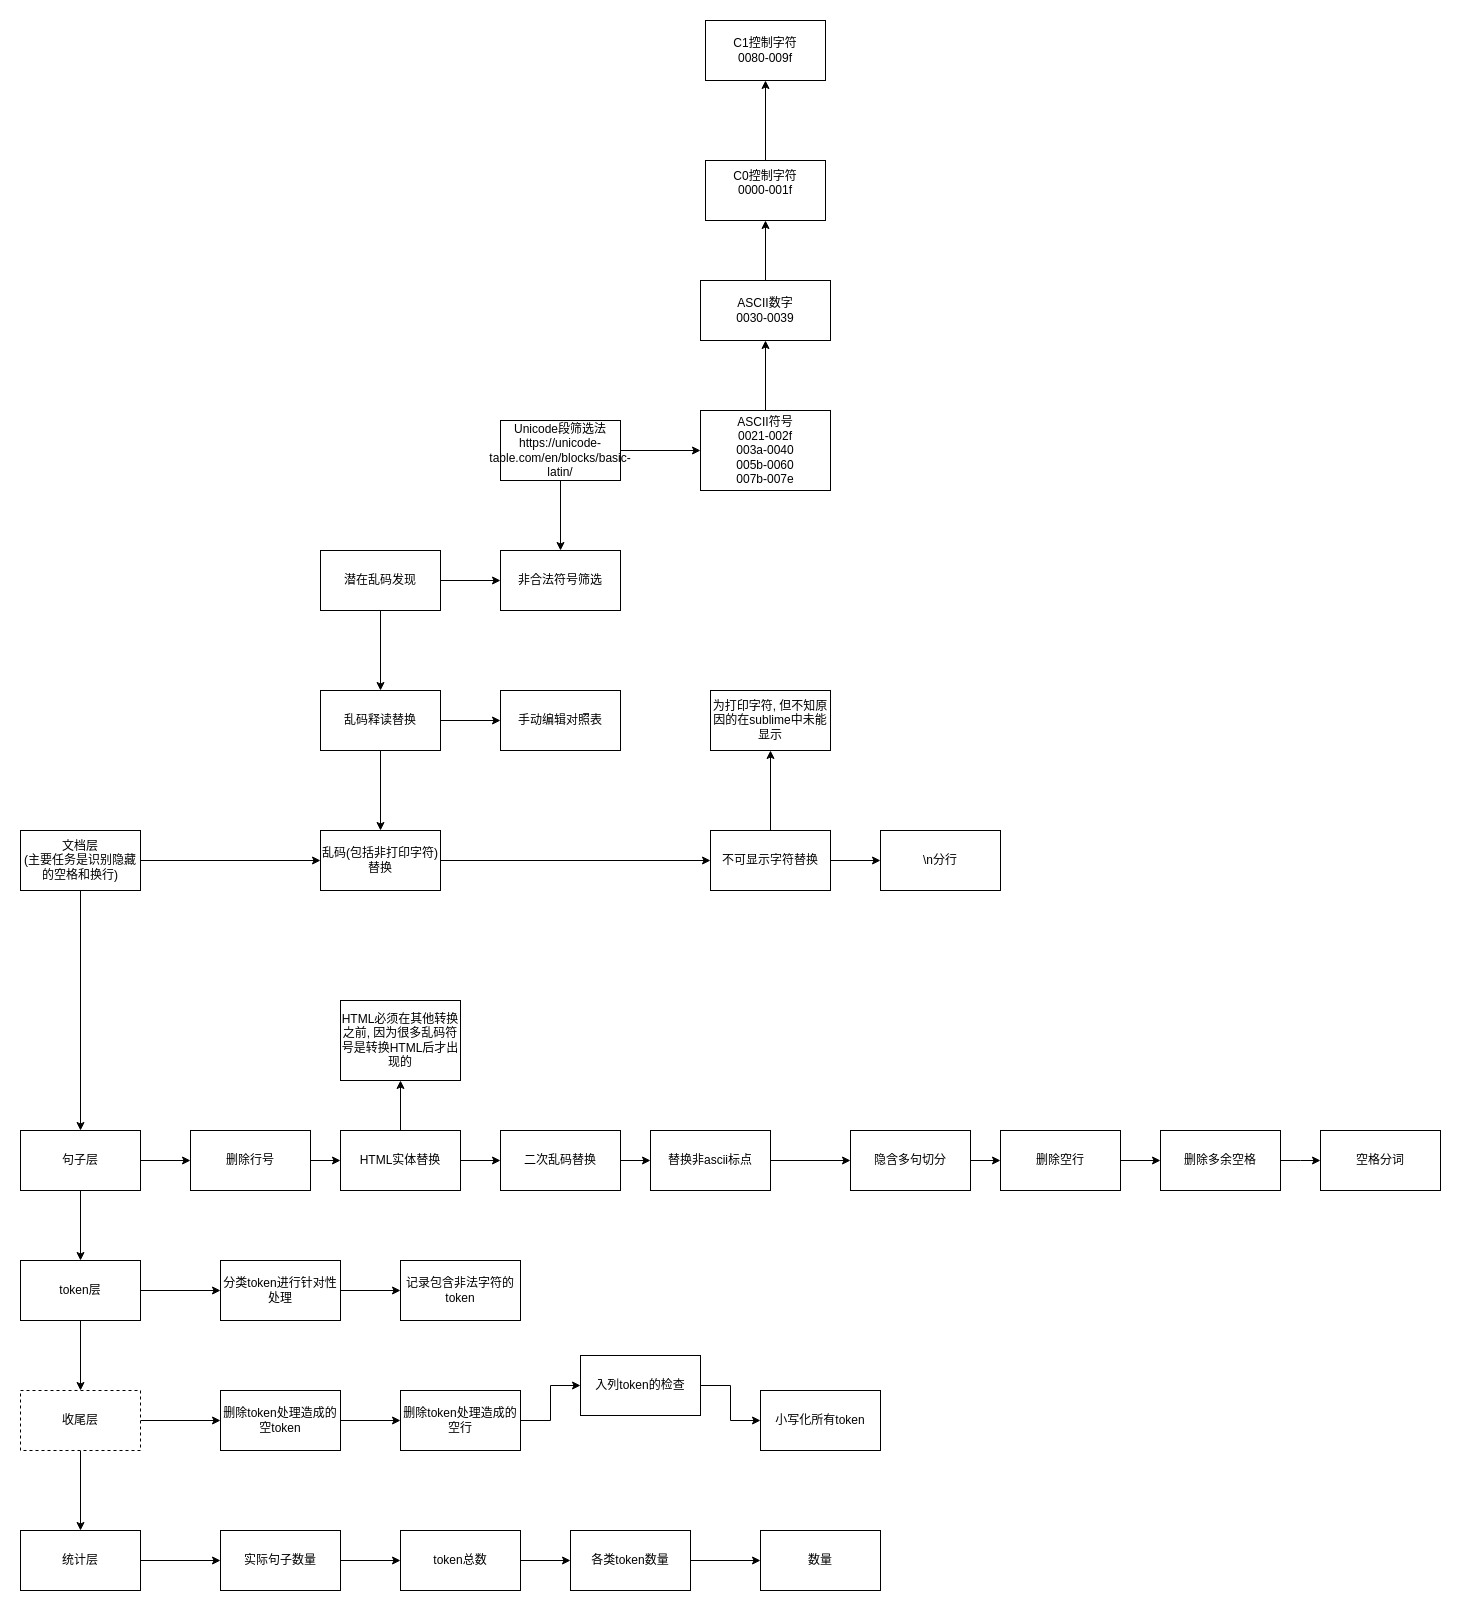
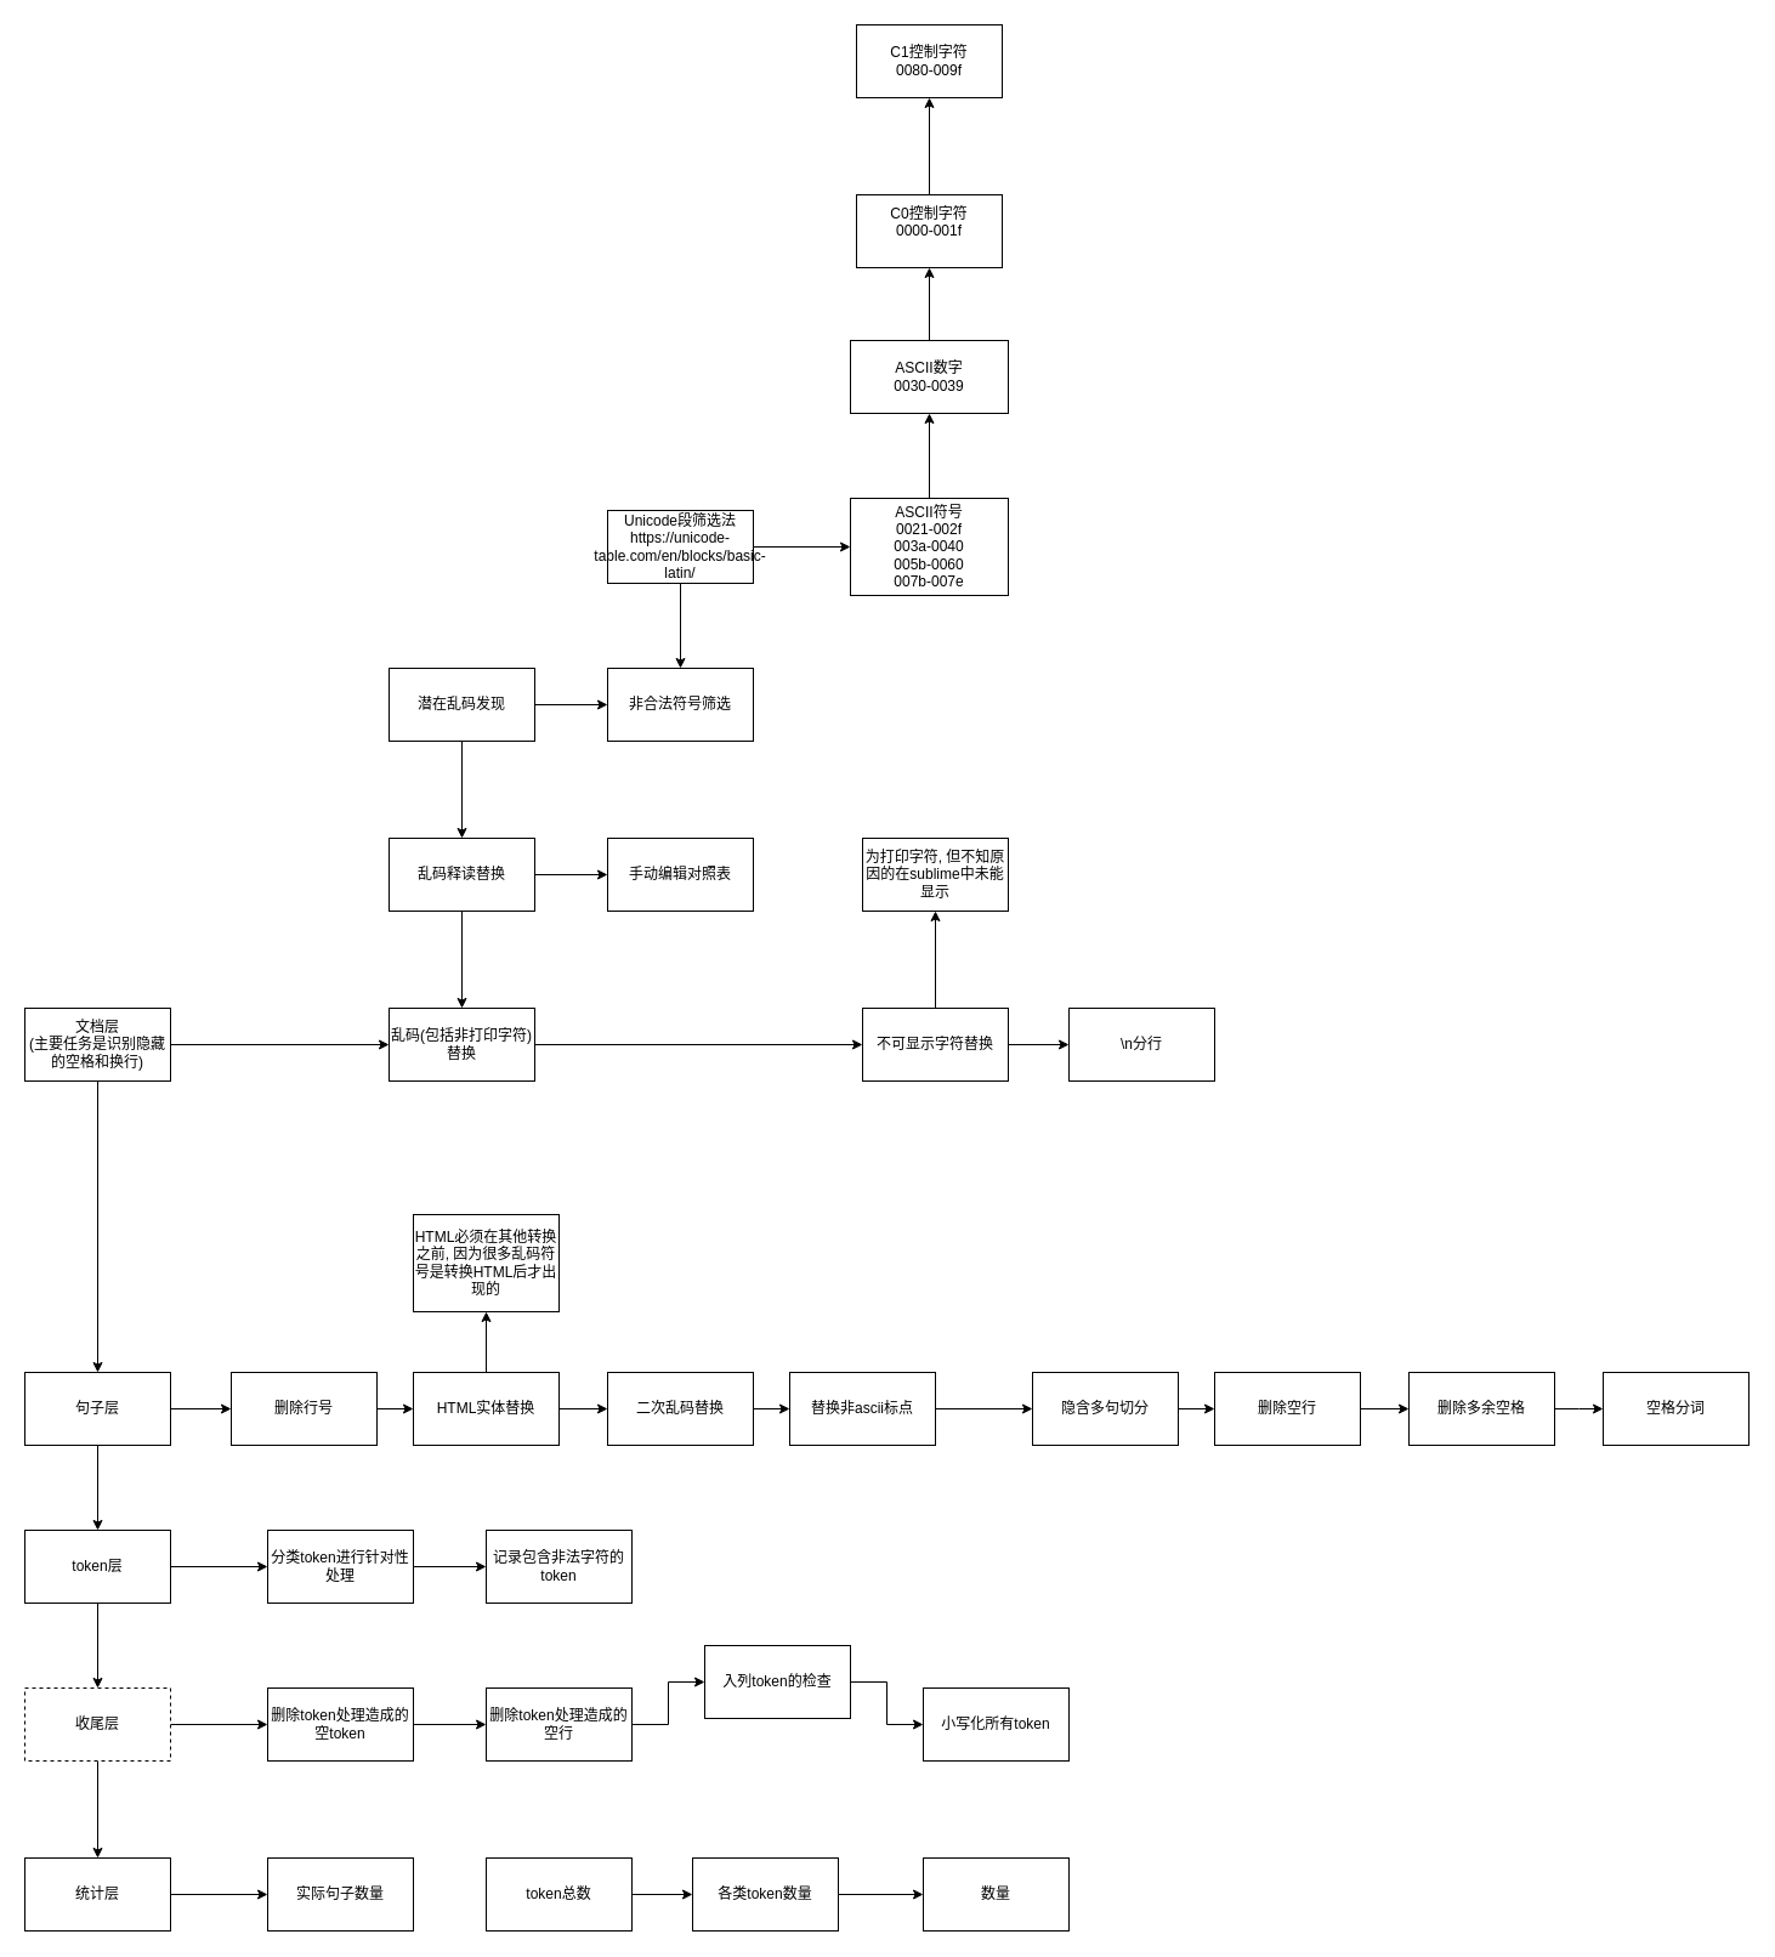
- <mxCell id="43" value="" style="edgeStyle=orthogonalEdgeStyle;rounded=0;orthogonalLoop=1;jettySize=auto;html=1;" parent="1" source="44" target="46" edge="1"><mxGeometry relative="1" as="geometry" /></mxCell>
